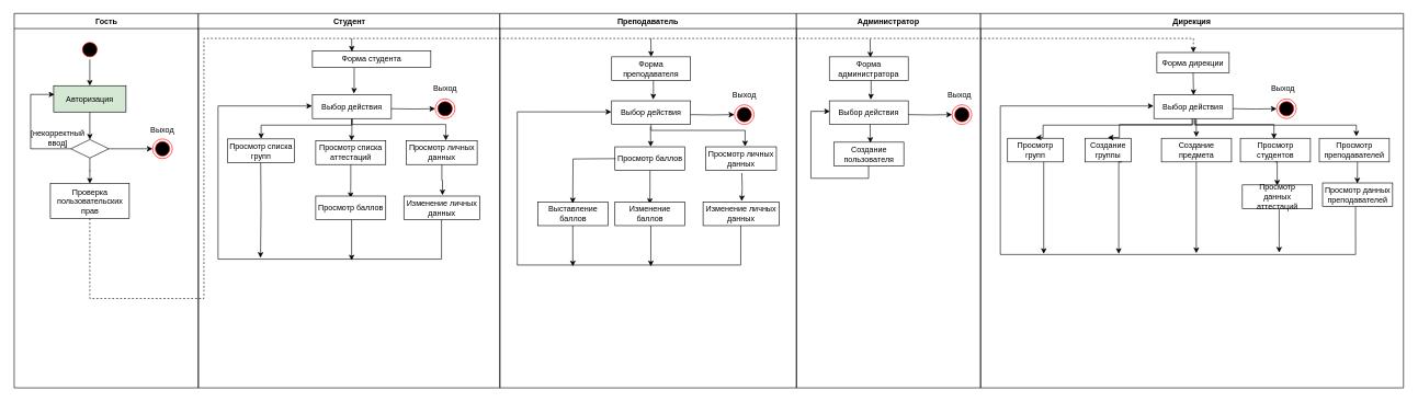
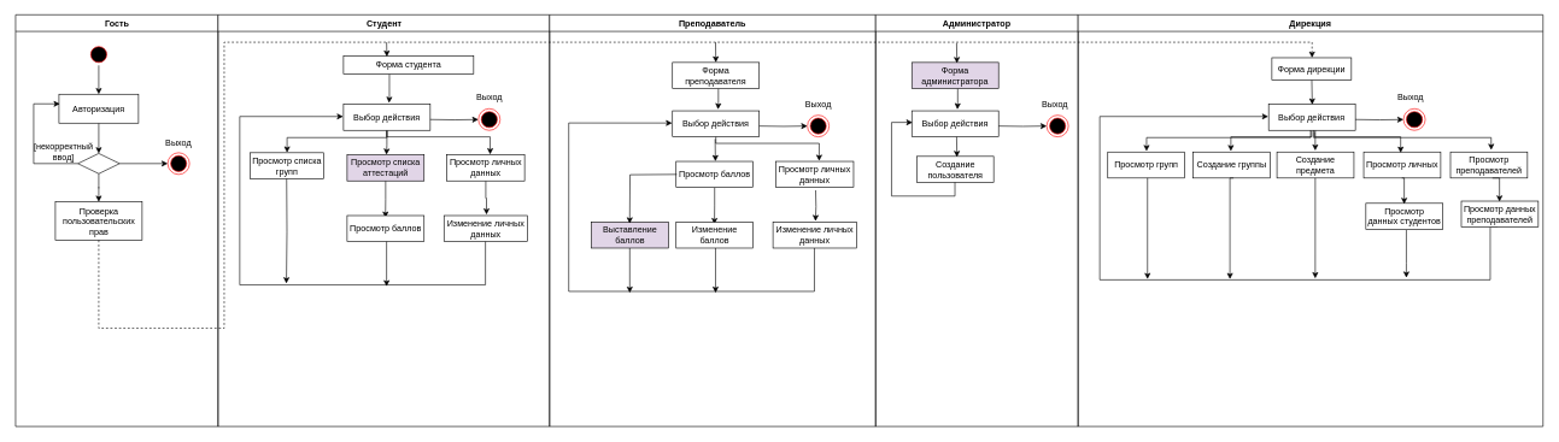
- <mxCell id="60" value="Форма администратора" style="rounded=0;whiteSpace=wrap;html=1;" vertex="1" parent="58"><mxGeometry x="50" y="66" width="120" height="36" as="geometry" /></mxCell>
+ <mxCell id="60" value="Форма администратора" style="rounded=0;whiteSpace=wrap;html=1;fillColor=#e1d5e7;" vertex="1" parent="58"><mxGeometry x="50" y="66" width="120" height="36" as="geometry" /></mxCell>
- <mxCell id="6" value="Авторизация" style="fillColor=#d5e8d4;" parent="2" vertex="1"><mxGeometry x="60" y="110" width="110" height="40" as="geometry" /></mxCell>
+ <mxCell id="6" value="Авторизация" style="" parent="2" vertex="1"><mxGeometry x="60" y="110" width="110" height="40" as="geometry" /></mxCell>
- <mxCell id="75" value="Просмотр групп" style="rounded=0;whiteSpace=wrap;html=1;" vertex="1" parent="69"><mxGeometry x="41" y="190" width="85" height="36" as="geometry" /></mxCell>
+ <mxCell id="75" value="Просмотр групп" style="rounded=0;whiteSpace=wrap;html=1;" vertex="1" parent="69"><mxGeometry x="41" y="190" width="106.5" height="36" as="geometry" /></mxCell>
- <mxCell id="76" value="Создание группы" style="rounded=0;whiteSpace=wrap;html=1;" vertex="1" parent="69"><mxGeometry x="159" y="190" width="70" height="36" as="geometry" /></mxCell>
+ <mxCell id="76" value="Создание группы" style="rounded=0;whiteSpace=wrap;html=1;" vertex="1" parent="69"><mxGeometry x="159" y="190" width="106.5" height="36" as="geometry" /></mxCell>
- <mxCell id="78" value="Просмотр студентов" style="rounded=0;whiteSpace=wrap;html=1;" vertex="1" parent="69"><mxGeometry x="395" y="190" width="106.5" height="36" as="geometry" /></mxCell>
+ <mxCell id="78" value="Просмотр личных" style="rounded=0;whiteSpace=wrap;html=1;" vertex="1" parent="69"><mxGeometry x="395" y="190" width="106.5" height="36" as="geometry" /></mxCell>
- <mxCell id="26" value="Просмотр списка аттестаций" style="rounded=0;whiteSpace=wrap;html=1;" vertex="1" parent="15"><mxGeometry x="178.5" y="194" width="106.5" height="36" as="geometry" /></mxCell>
+ <mxCell id="26" value="Просмотр списка аттестаций" style="rounded=0;whiteSpace=wrap;html=1;fillColor=#e1d5e7;" vertex="1" parent="15"><mxGeometry x="178.5" y="194" width="106.5" height="36" as="geometry" /></mxCell>
- <mxCell id="81" value="Просмотр данных преподавателей" style="rounded=0;whiteSpace=wrap;html=1;" vertex="1" parent="69"><mxGeometry x="520" y="258" width="106.5" height="36" as="geometry" /></mxCell>
+ <mxCell id="81" value="Просмотр данных преподавателей" style="rounded=0;whiteSpace=wrap;html=1;" vertex="1" parent="69"><mxGeometry x="530" y="258" width="106.5" height="36" as="geometry" /></mxCell>
- <mxCell id="80" value="Просмотр&lt;br&gt;данных аттестаций" style="rounded=0;whiteSpace=wrap;html=1;" vertex="1" parent="69"><mxGeometry x="398" y="261" width="106.5" height="36" as="geometry" /></mxCell>
+ <mxCell id="80" value="Просмотр&lt;br&gt;данных студентов" style="rounded=0;whiteSpace=wrap;html=1;" vertex="1" parent="69"><mxGeometry x="398" y="261" width="106.5" height="36" as="geometry" /></mxCell>
- <mxCell id="52" value="Выставление баллов" style="rounded=0;whiteSpace=wrap;html=1;" vertex="1" parent="36"><mxGeometry x="58" y="287" width="106.5" height="36" as="geometry" /></mxCell>
+ <mxCell id="52" value="Выставление баллов" style="rounded=0;whiteSpace=wrap;html=1;fillColor=#e1d5e7;" vertex="1" parent="36"><mxGeometry x="58" y="287" width="106.5" height="36" as="geometry" /></mxCell>
